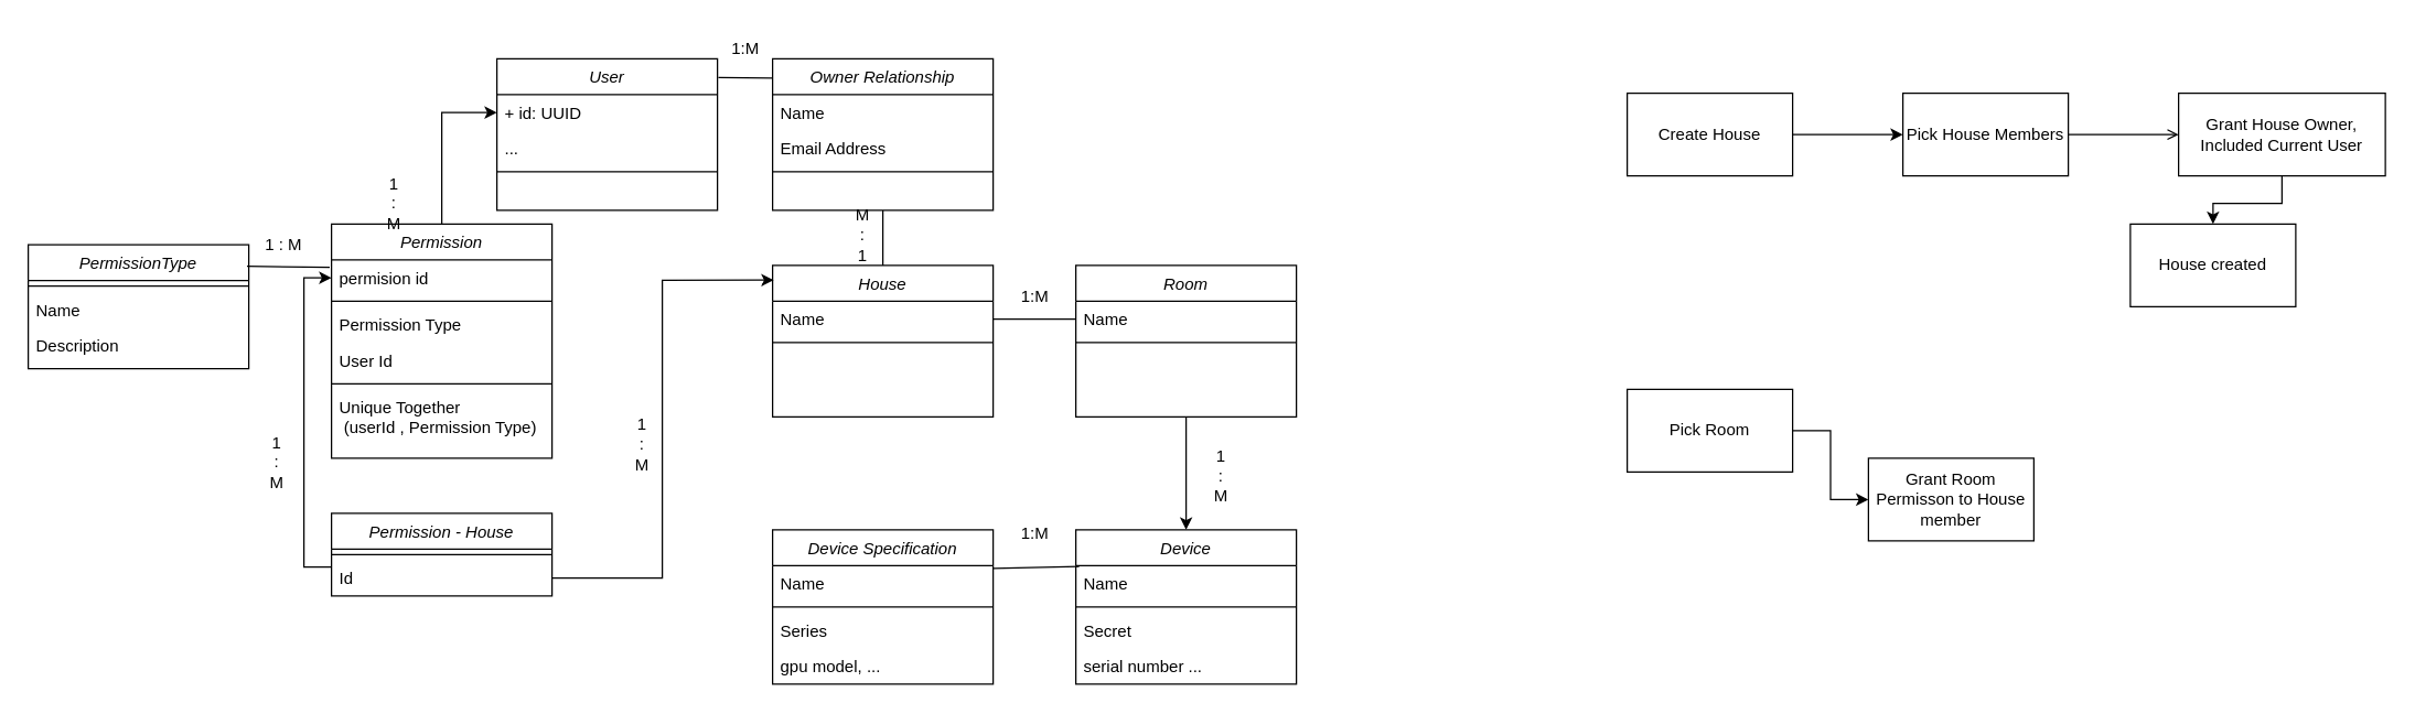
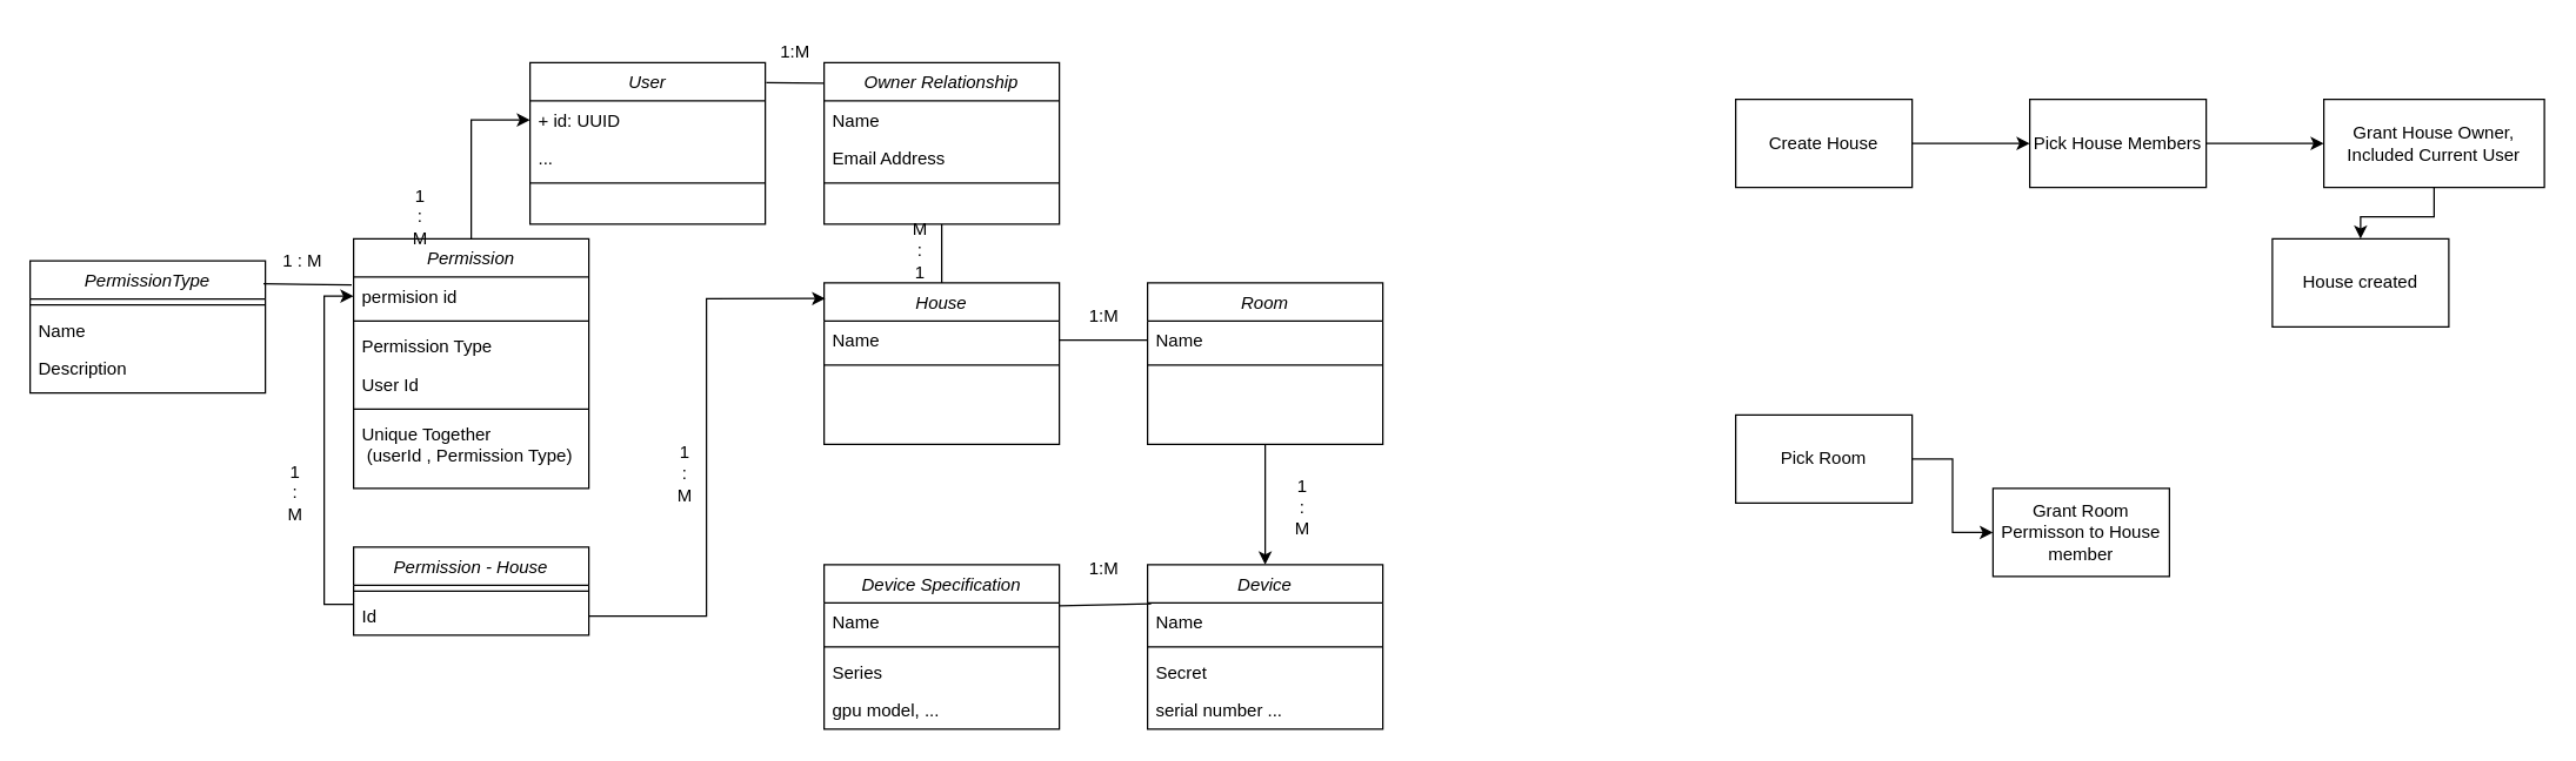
- <mxCell id="60" value="" style="edgeStyle=orthogonalEdgeStyle;rounded=0;orthogonalLoop=1;jettySize=auto;html=1;endArrow=open;" edge="1" parent="1" source="61" target="63"><mxGeometry relative="1" as="geometry" /></mxCell>
+ <mxCell id="60" value="" style="edgeStyle=orthogonalEdgeStyle;rounded=0;orthogonalLoop=1;jettySize=auto;html=1;" edge="1" parent="1" source="61" target="63"><mxGeometry relative="1" as="geometry" /></mxCell>
